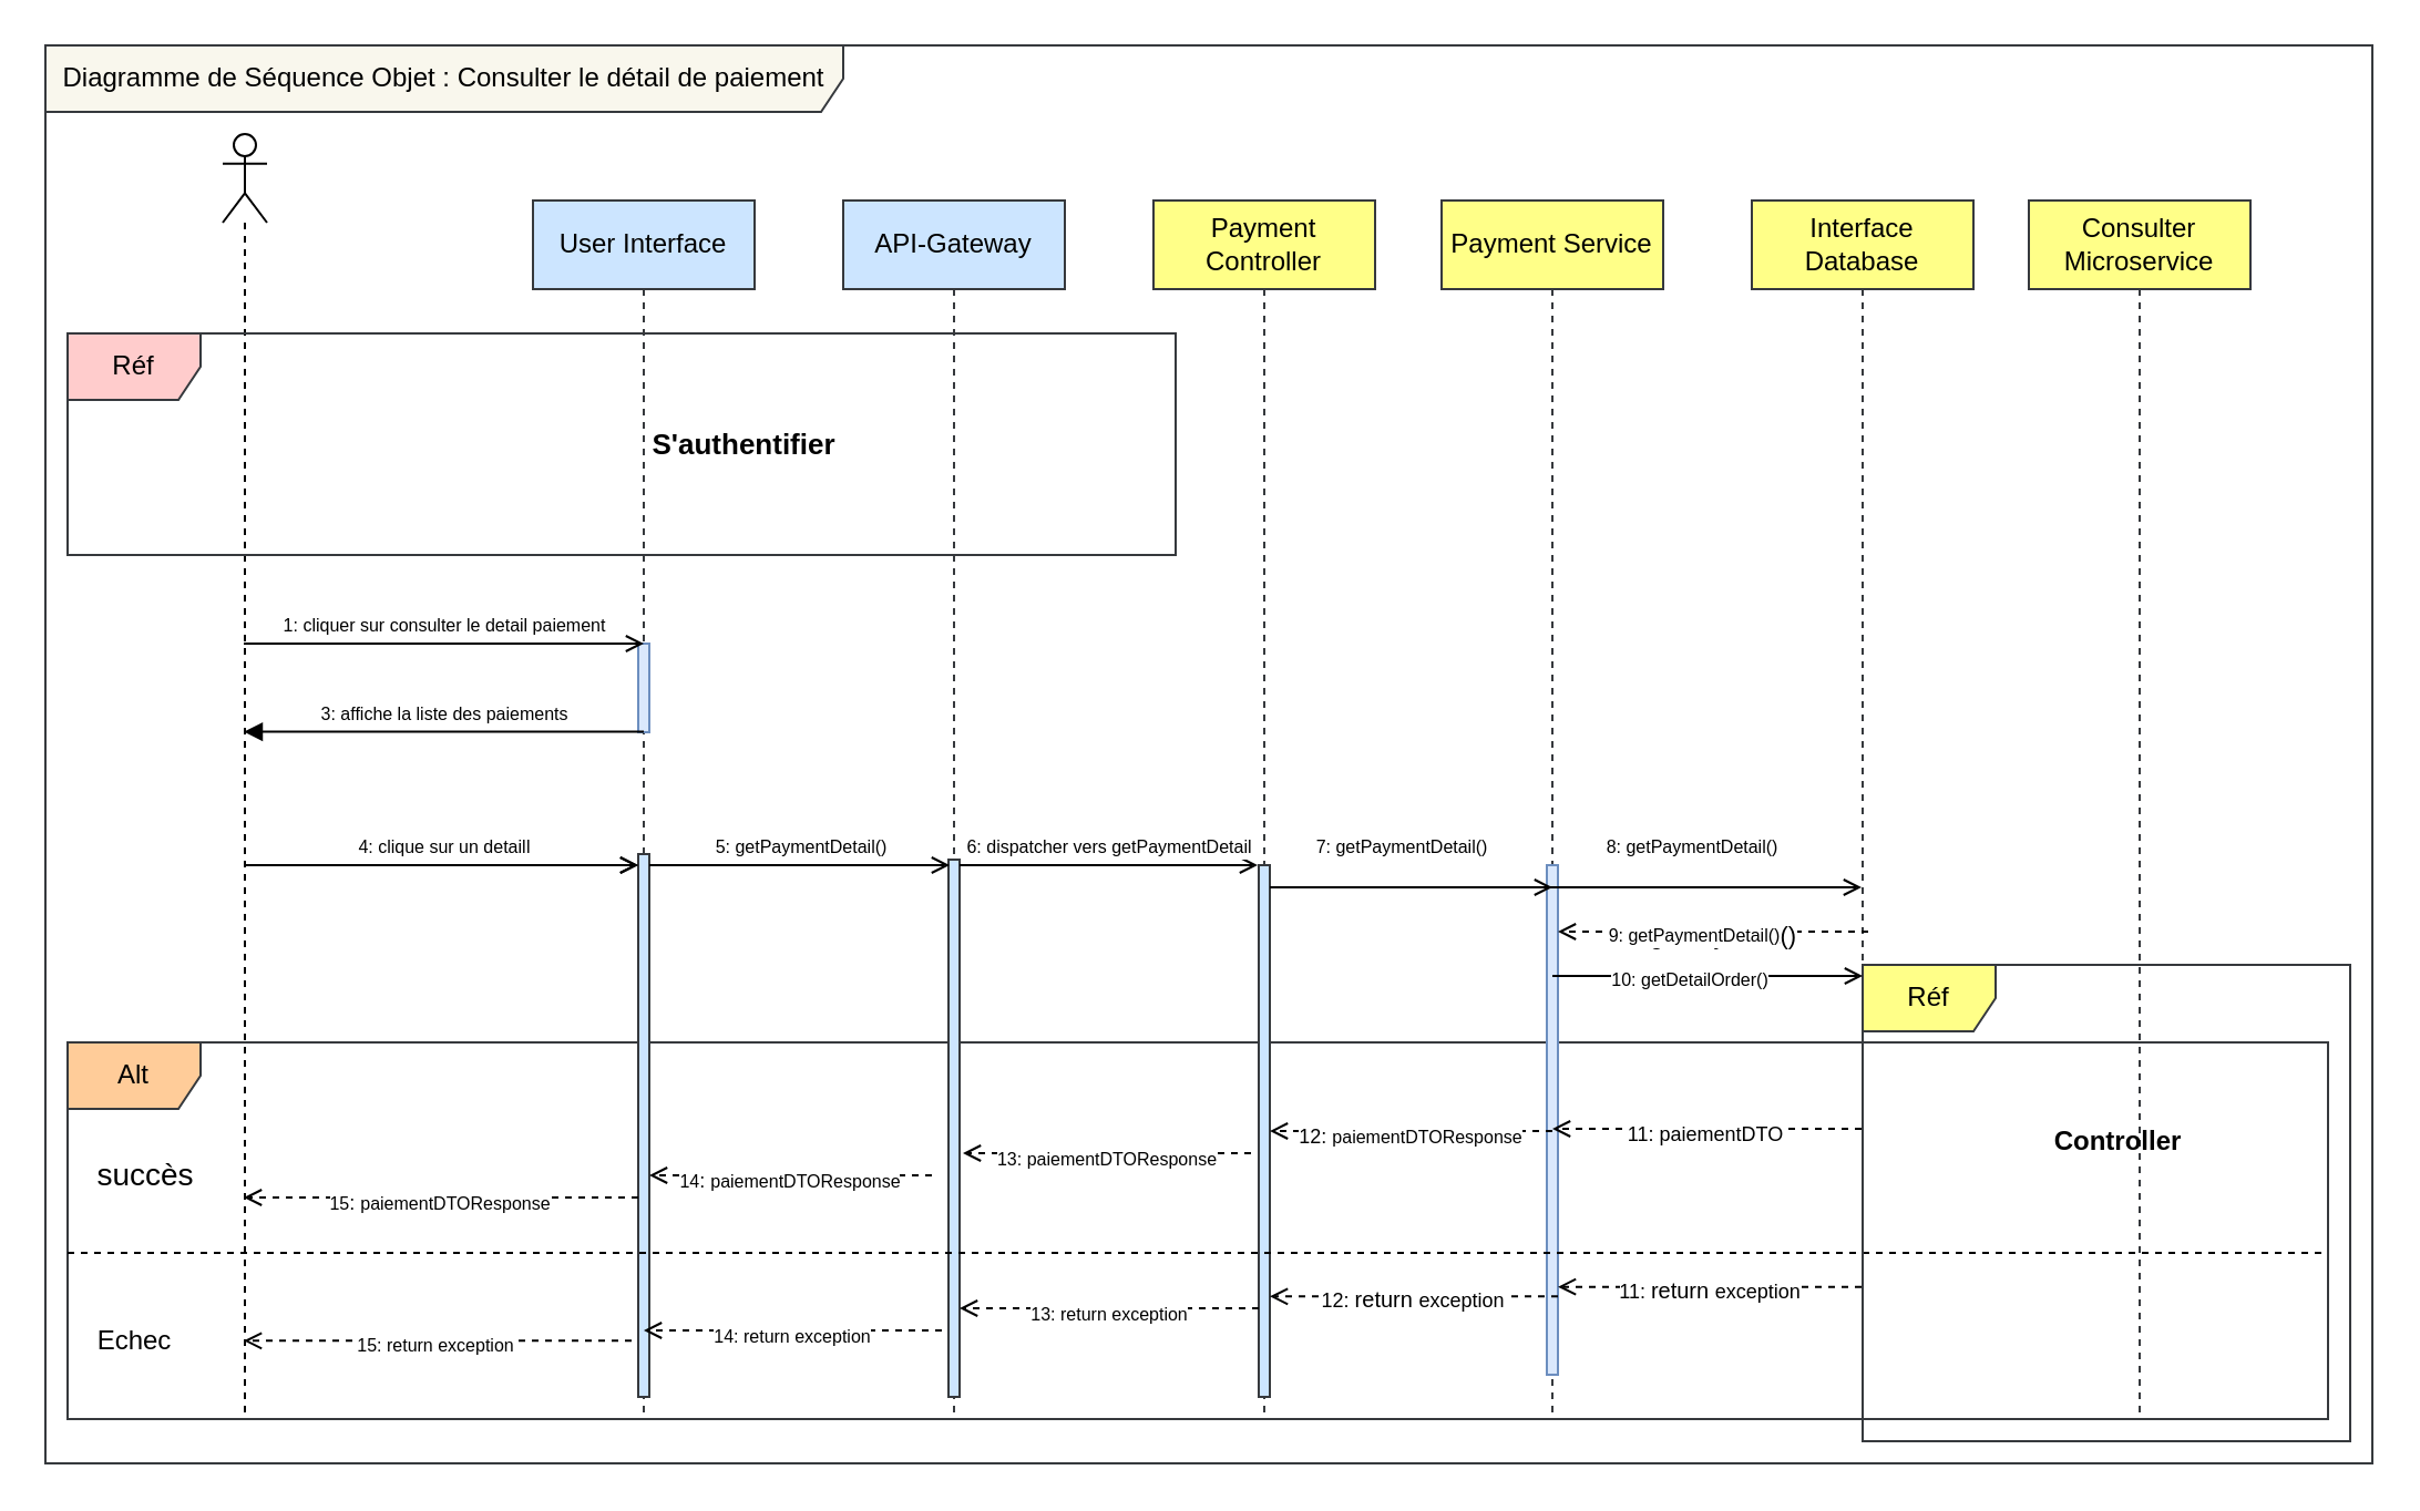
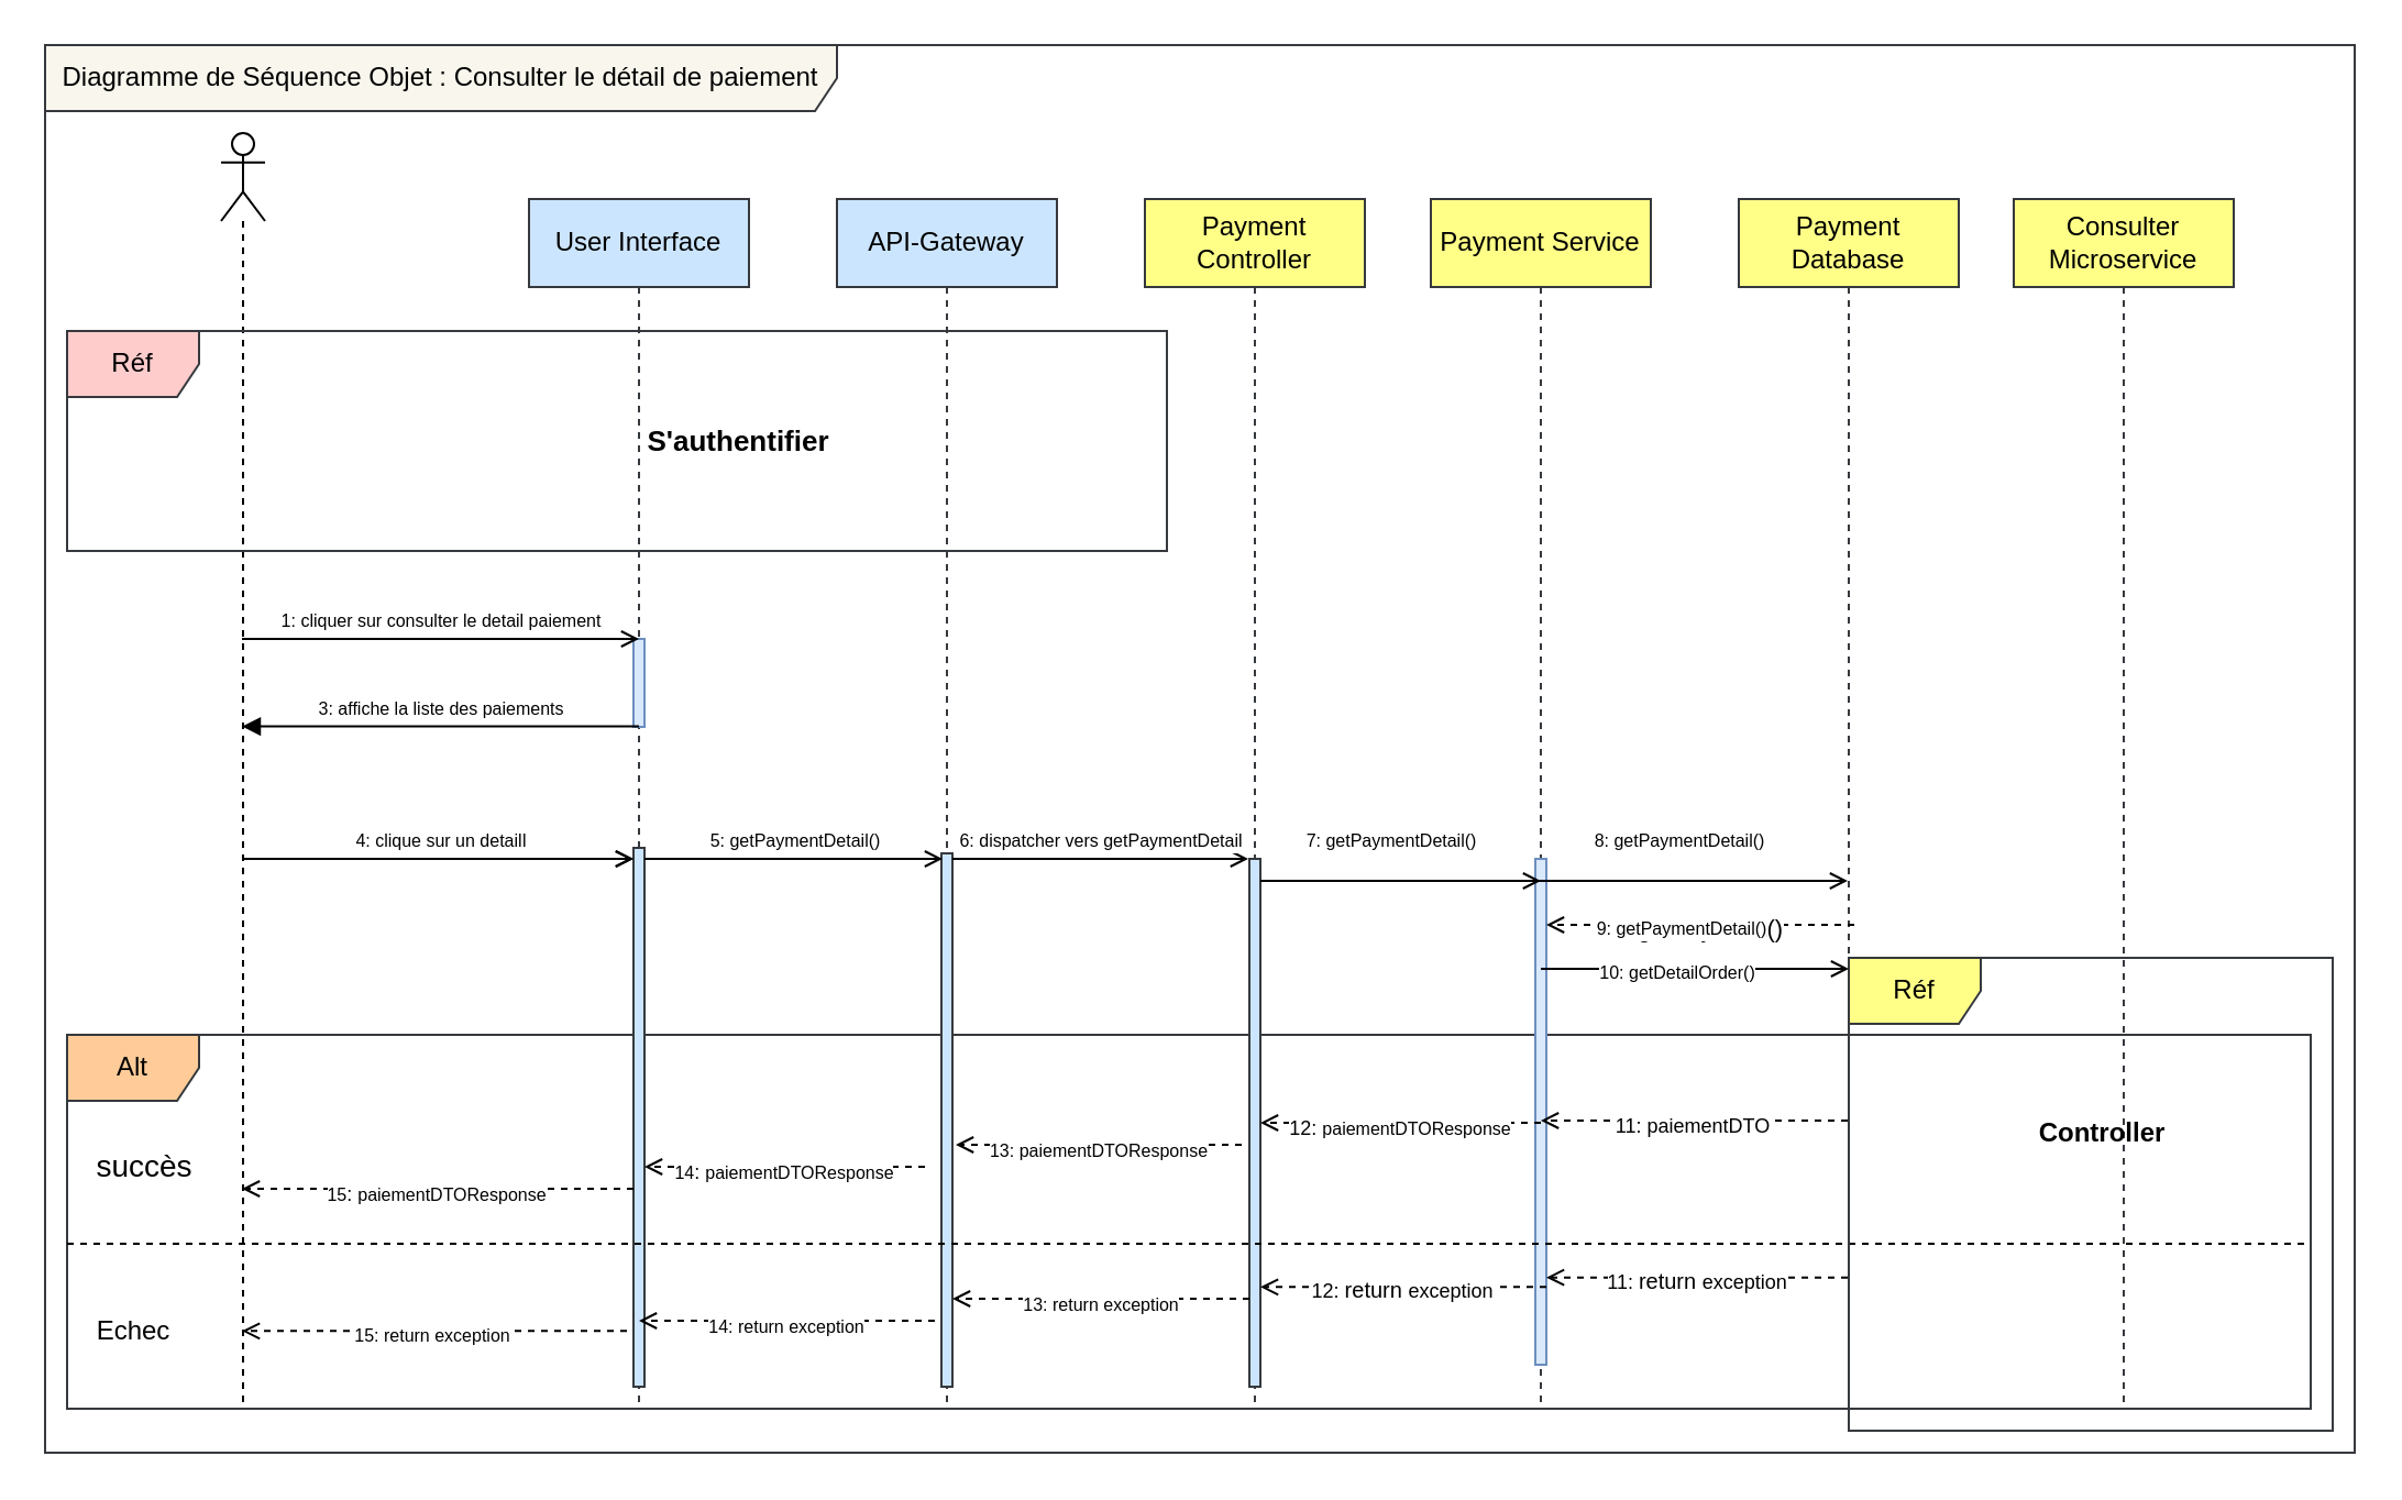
- <mxCell id="49" value="Interface Database" style="shape=umlLifeline;perimeter=lifelinePerimeter;whiteSpace=wrap;html=1;container=1;dropTarget=0;collapsible=0;recursiveResize=0;outlineConnect=0;portConstraint=eastwest;newEdgeStyle={&quot;curved&quot;:0,&quot;rounded&quot;:0};fillColor=#ffff88;strokeColor=#36393d;" vertex="1" parent="1"><mxGeometry x="790" y="90" width="100" height="550" as="geometry" /></mxCell>
+ <mxCell id="49" value="Payment Database" style="shape=umlLifeline;perimeter=lifelinePerimeter;whiteSpace=wrap;html=1;container=1;dropTarget=0;collapsible=0;recursiveResize=0;outlineConnect=0;portConstraint=eastwest;newEdgeStyle={&quot;curved&quot;:0,&quot;rounded&quot;:0};fillColor=#ffff88;strokeColor=#36393d;" vertex="1" parent="1"><mxGeometry x="790" y="90" width="100" height="550" as="geometry" /></mxCell>
